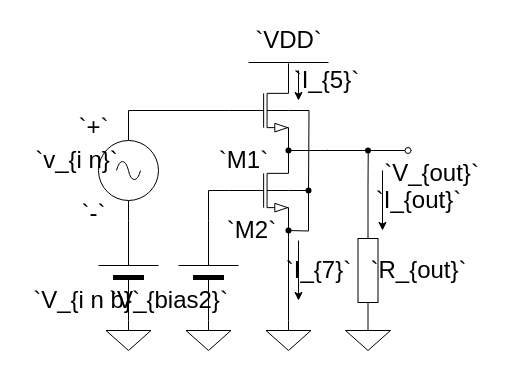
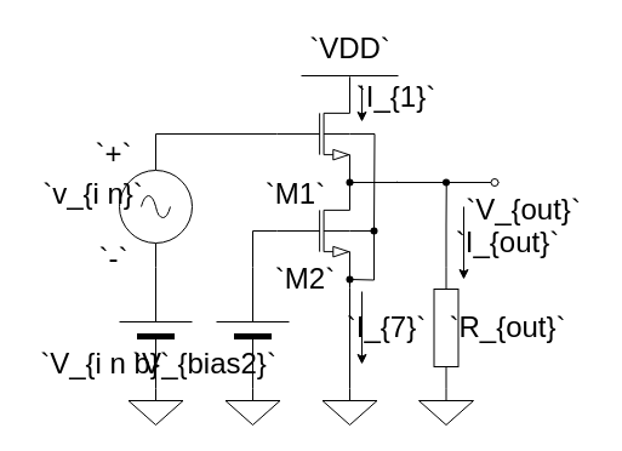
- <mxCell id="28" value="&lt;span style=&quot;font-size: 24px;&quot;&gt;`I_{5}`&lt;/span&gt;" style="text;html=1;align=center;verticalAlign=middle;resizable=0;points=[];autosize=1;strokeColor=none;fillColor=none;fontSize=11;fontFamily=Helvetica;fontColor=default;" parent="1" vertex="1"><mxGeometry x="281" y="60" width="90" height="40" as="geometry" /></mxCell>
+ <mxCell id="28" value="&lt;span style=&quot;font-size: 24px;&quot;&gt;`I_{1}`&lt;/span&gt;" style="text;html=1;align=center;verticalAlign=middle;resizable=0;points=[];autosize=1;strokeColor=none;fillColor=none;fontSize=11;fontFamily=Helvetica;fontColor=default;" parent="1" vertex="1"><mxGeometry x="281" y="60" width="90" height="40" as="geometry" /></mxCell>
